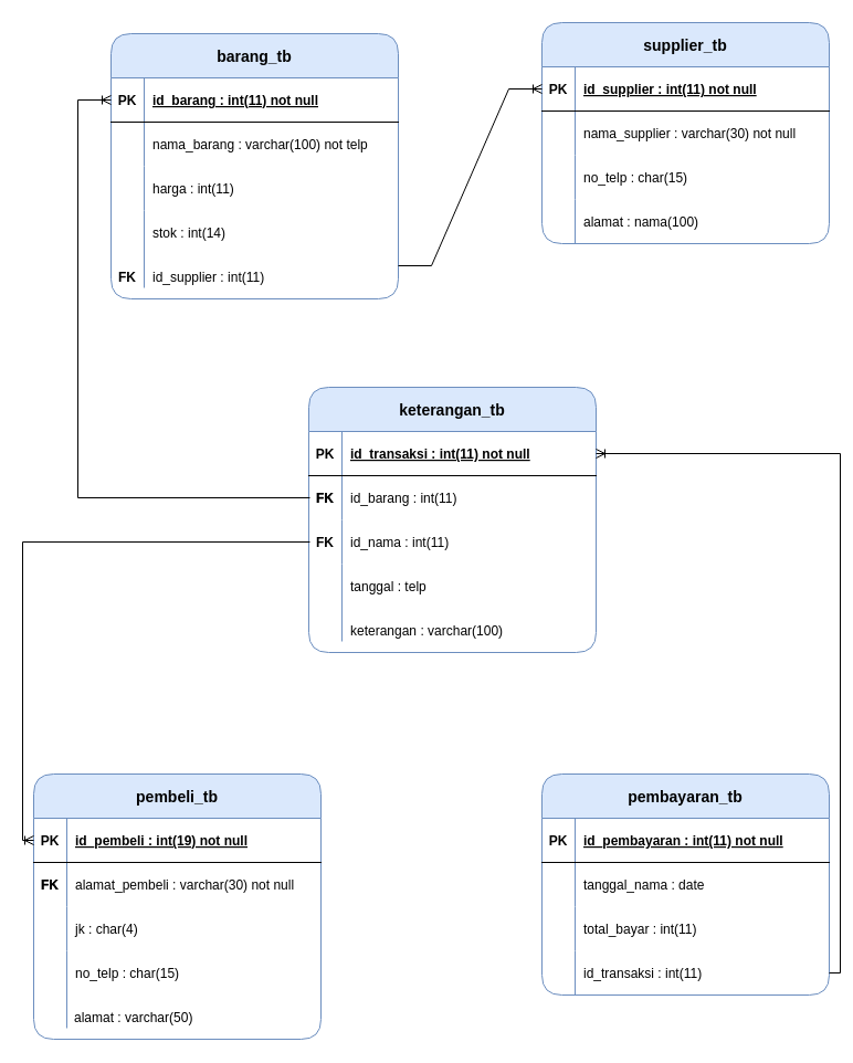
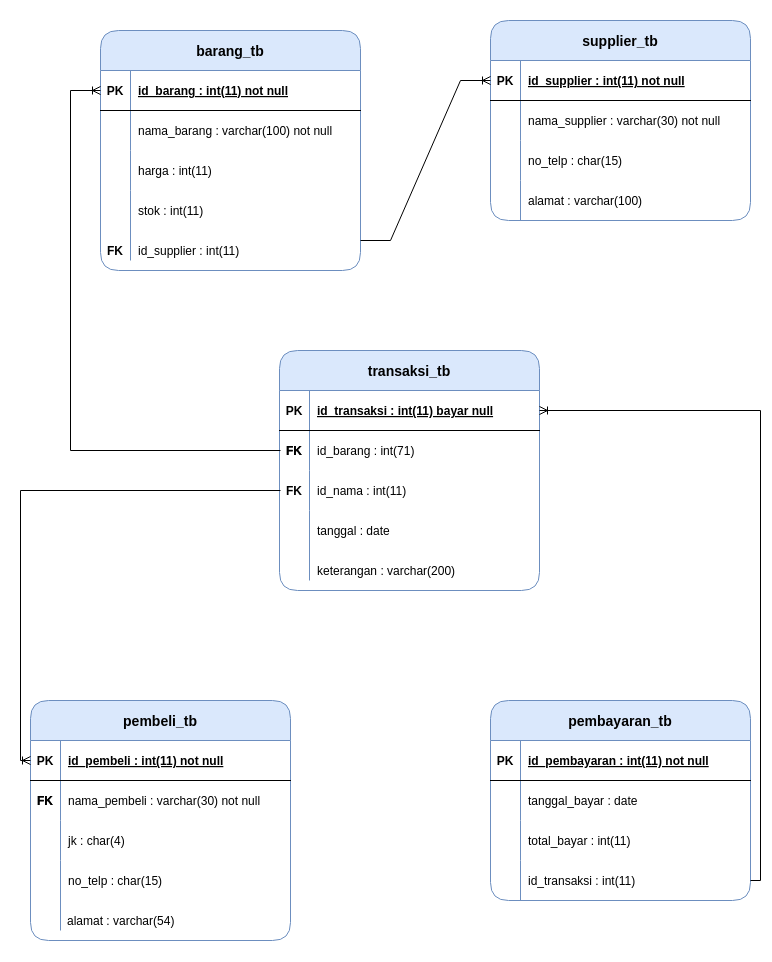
- <mxCell id="8" value="nama_barang : varchar(100) not telp" style="shape=partialRectangle;connectable=0;fillColor=none;top=0;left=0;bottom=0;right=0;align=left;spacingLeft=6;overflow=hidden;" vertex="1" parent="6"><mxGeometry x="30" width="230" height="40" as="geometry"><mxRectangle width="230" height="40" as="alternateBounds" /></mxGeometry></mxCell>
+ <mxCell id="8" value="nama_barang : varchar(100) not null" style="shape=partialRectangle;connectable=0;fillColor=none;top=0;left=0;bottom=0;right=0;align=left;spacingLeft=6;overflow=hidden;" vertex="1" parent="6"><mxGeometry x="30" width="230" height="40" as="geometry"><mxRectangle width="230" height="40" as="alternateBounds" /></mxGeometry></mxCell>
- <mxCell id="30" value="alamat : nama(100)" style="shape=partialRectangle;connectable=0;fillColor=none;top=0;left=0;bottom=0;right=0;align=left;spacingLeft=6;overflow=hidden;" vertex="1" parent="28"><mxGeometry x="30" width="230" height="40" as="geometry"><mxRectangle width="230" height="40" as="alternateBounds" /></mxGeometry></mxCell>
+ <mxCell id="30" value="alamat : varchar(100)" style="shape=partialRectangle;connectable=0;fillColor=none;top=0;left=0;bottom=0;right=0;align=left;spacingLeft=6;overflow=hidden;" vertex="1" parent="28"><mxGeometry x="30" width="230" height="40" as="geometry"><mxRectangle width="230" height="40" as="alternateBounds" /></mxGeometry></mxCell>
- <mxCell id="14" value="stok : int(14)" style="shape=partialRectangle;connectable=0;fillColor=none;top=0;left=0;bottom=0;right=0;align=left;spacingLeft=6;overflow=hidden;" vertex="1" parent="12"><mxGeometry x="30" width="230" height="40" as="geometry"><mxRectangle width="230" height="40" as="alternateBounds" /></mxGeometry></mxCell>
+ <mxCell id="14" value="stok : int(11)" style="shape=partialRectangle;connectable=0;fillColor=none;top=0;left=0;bottom=0;right=0;align=left;spacingLeft=6;overflow=hidden;" vertex="1" parent="12"><mxGeometry x="30" width="230" height="40" as="geometry"><mxRectangle width="230" height="40" as="alternateBounds" /></mxGeometry></mxCell>
- <mxCell id="31" value="keterangan_tb" style="shape=table;startSize=40;container=1;collapsible=1;childLayout=tableLayout;fixedRows=1;rowLines=0;fontStyle=1;align=center;resizeLast=1;rounded=1;fontSize=14;fillColor=#dae8fc;strokeColor=#6c8ebf;sketch=0;shadow=0;" vertex="1" parent="1"><mxGeometry x="279" y="350" width="260" height="240" as="geometry"><mxRectangle x="120" y="110" width="110" height="40" as="alternateBounds" /></mxGeometry></mxCell>
+ <mxCell id="31" value="transaksi_tb" style="shape=table;startSize=40;container=1;collapsible=1;childLayout=tableLayout;fixedRows=1;rowLines=0;fontStyle=1;align=center;resizeLast=1;rounded=1;fontSize=14;fillColor=#dae8fc;strokeColor=#6c8ebf;sketch=0;shadow=0;" vertex="1" parent="1"><mxGeometry x="279" y="350" width="260" height="240" as="geometry"><mxRectangle x="120" y="110" width="110" height="40" as="alternateBounds" /></mxGeometry></mxCell>
- <mxCell id="34" value="id_transaksi : int(11) not null" style="shape=partialRectangle;connectable=0;fillColor=none;top=0;left=0;bottom=0;right=0;align=left;spacingLeft=6;fontStyle=5;overflow=hidden;" vertex="1" parent="32"><mxGeometry x="30" width="230" height="40" as="geometry"><mxRectangle width="230" height="40" as="alternateBounds" /></mxGeometry></mxCell>
+ <mxCell id="34" value="id_transaksi : int(11) bayar null" style="shape=partialRectangle;connectable=0;fillColor=none;top=0;left=0;bottom=0;right=0;align=left;spacingLeft=6;fontStyle=5;overflow=hidden;" vertex="1" parent="32"><mxGeometry x="30" width="230" height="40" as="geometry"><mxRectangle width="230" height="40" as="alternateBounds" /></mxGeometry></mxCell>
- <mxCell id="37" value="id_barang : int(11)" style="shape=partialRectangle;connectable=0;fillColor=none;top=0;left=0;bottom=0;right=0;align=left;spacingLeft=6;overflow=hidden;" vertex="1" parent="35"><mxGeometry x="30" width="230" height="40" as="geometry"><mxRectangle width="230" height="40" as="alternateBounds" /></mxGeometry></mxCell>
+ <mxCell id="37" value="id_barang : int(71)" style="shape=partialRectangle;connectable=0;fillColor=none;top=0;left=0;bottom=0;right=0;align=left;spacingLeft=6;overflow=hidden;" vertex="1" parent="35"><mxGeometry x="30" width="230" height="40" as="geometry"><mxRectangle width="230" height="40" as="alternateBounds" /></mxGeometry></mxCell>
- <mxCell id="43" value="tanggal : telp" style="shape=partialRectangle;connectable=0;fillColor=none;top=0;left=0;bottom=0;right=0;align=left;spacingLeft=6;overflow=hidden;" vertex="1" parent="41"><mxGeometry x="30" width="230" height="40" as="geometry"><mxRectangle width="230" height="40" as="alternateBounds" /></mxGeometry></mxCell>
+ <mxCell id="43" value="tanggal : date" style="shape=partialRectangle;connectable=0;fillColor=none;top=0;left=0;bottom=0;right=0;align=left;spacingLeft=6;overflow=hidden;" vertex="1" parent="41"><mxGeometry x="30" width="230" height="40" as="geometry"><mxRectangle width="230" height="40" as="alternateBounds" /></mxGeometry></mxCell>
- <mxCell id="44" value="keterangan : varchar(100)" style="shape=partialRectangle;connectable=0;fillColor=none;top=0;left=0;bottom=0;right=0;align=left;spacingLeft=6;overflow=hidden;" vertex="1" parent="1"><mxGeometry x="309" y="550" width="230" height="40" as="geometry"><mxRectangle width="230" height="40" as="alternateBounds" /></mxGeometry></mxCell>
+ <mxCell id="44" value="keterangan : varchar(200)" style="shape=partialRectangle;connectable=0;fillColor=none;top=0;left=0;bottom=0;right=0;align=left;spacingLeft=6;overflow=hidden;" vertex="1" parent="1"><mxGeometry x="309" y="550" width="230" height="40" as="geometry"><mxRectangle width="230" height="40" as="alternateBounds" /></mxGeometry></mxCell>
- <mxCell id="52" value="id_pembeli : int(19) not null" style="shape=partialRectangle;connectable=0;fillColor=none;top=0;left=0;bottom=0;right=0;align=left;spacingLeft=6;fontStyle=5;overflow=hidden;" vertex="1" parent="50"><mxGeometry x="30" width="230" height="40" as="geometry"><mxRectangle width="230" height="40" as="alternateBounds" /></mxGeometry></mxCell>
+ <mxCell id="52" value="id_pembeli : int(11) not null" style="shape=partialRectangle;connectable=0;fillColor=none;top=0;left=0;bottom=0;right=0;align=left;spacingLeft=6;fontStyle=5;overflow=hidden;" vertex="1" parent="50"><mxGeometry x="30" width="230" height="40" as="geometry"><mxRectangle width="230" height="40" as="alternateBounds" /></mxGeometry></mxCell>
- <mxCell id="55" value="alamat_pembeli : varchar(30) not null" style="shape=partialRectangle;connectable=0;fillColor=none;top=0;left=0;bottom=0;right=0;align=left;spacingLeft=6;overflow=hidden;" vertex="1" parent="53"><mxGeometry x="30" width="230" height="40" as="geometry"><mxRectangle width="230" height="40" as="alternateBounds" /></mxGeometry></mxCell>
+ <mxCell id="55" value="nama_pembeli : varchar(30) not null" style="shape=partialRectangle;connectable=0;fillColor=none;top=0;left=0;bottom=0;right=0;align=left;spacingLeft=6;overflow=hidden;" vertex="1" parent="53"><mxGeometry x="30" width="230" height="40" as="geometry"><mxRectangle width="230" height="40" as="alternateBounds" /></mxGeometry></mxCell>
- <mxCell id="72" value="tanggal_nama : date" style="shape=partialRectangle;connectable=0;fillColor=none;top=0;left=0;bottom=0;right=0;align=left;spacingLeft=6;overflow=hidden;" vertex="1" parent="70"><mxGeometry x="30" width="230" height="40" as="geometry"><mxRectangle width="230" height="40" as="alternateBounds" /></mxGeometry></mxCell>
+ <mxCell id="72" value="tanggal_bayar : date" style="shape=partialRectangle;connectable=0;fillColor=none;top=0;left=0;bottom=0;right=0;align=left;spacingLeft=6;overflow=hidden;" vertex="1" parent="70"><mxGeometry x="30" width="230" height="40" as="geometry"><mxRectangle width="230" height="40" as="alternateBounds" /></mxGeometry></mxCell>
- <mxCell id="62" value="alamat : varchar(50)" style="shape=partialRectangle;connectable=0;fillColor=none;top=0;left=0;bottom=0;right=0;align=left;spacingLeft=6;overflow=hidden;" vertex="1" parent="1"><mxGeometry x="59" y="900" width="230" height="40" as="geometry"><mxRectangle width="230" height="40" as="alternateBounds" /></mxGeometry></mxCell>
+ <mxCell id="62" value="alamat : varchar(54)" style="shape=partialRectangle;connectable=0;fillColor=none;top=0;left=0;bottom=0;right=0;align=left;spacingLeft=6;overflow=hidden;" vertex="1" parent="1"><mxGeometry x="59" y="900" width="230" height="40" as="geometry"><mxRectangle width="230" height="40" as="alternateBounds" /></mxGeometry></mxCell>
